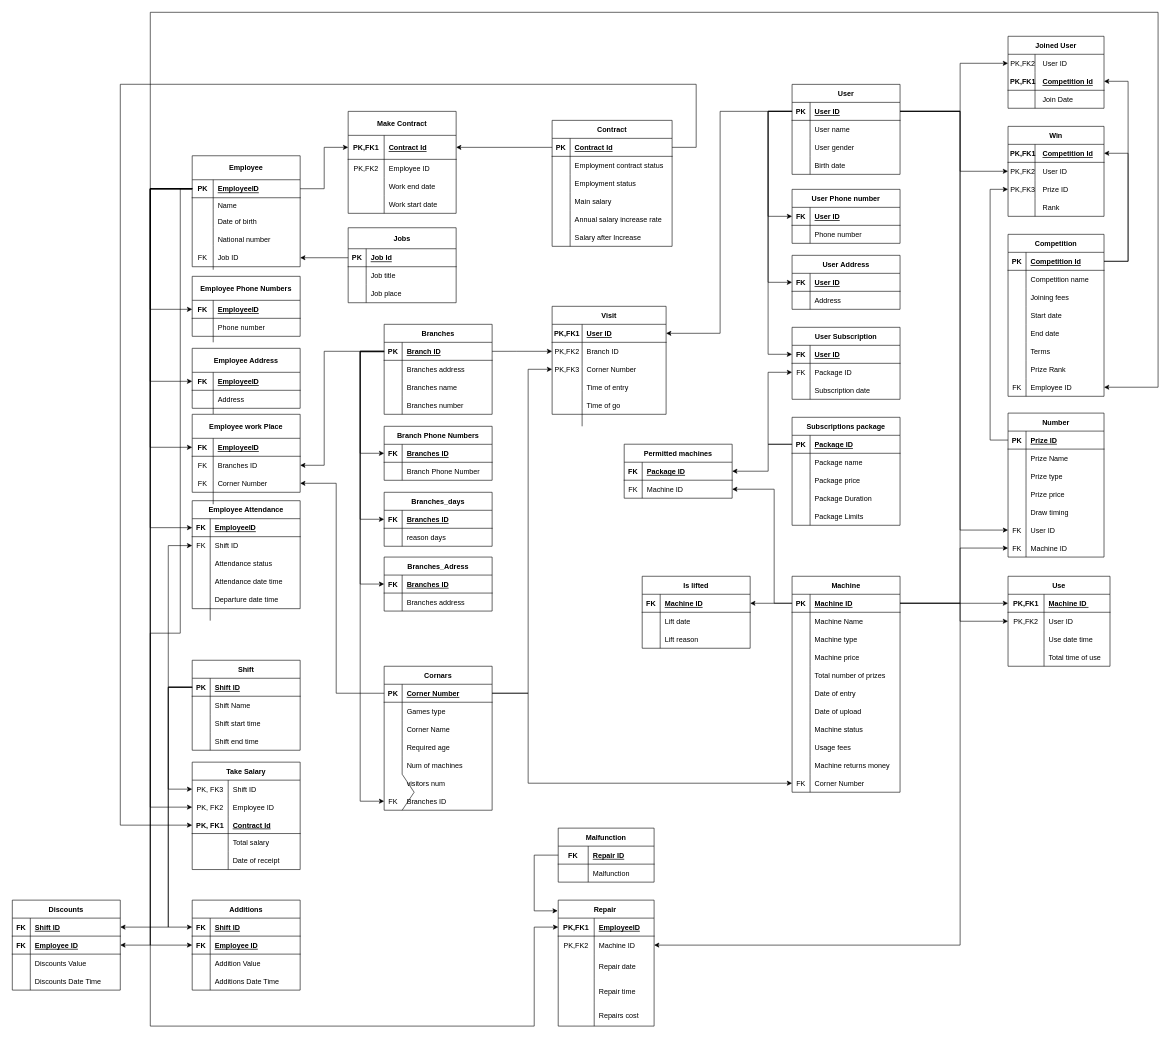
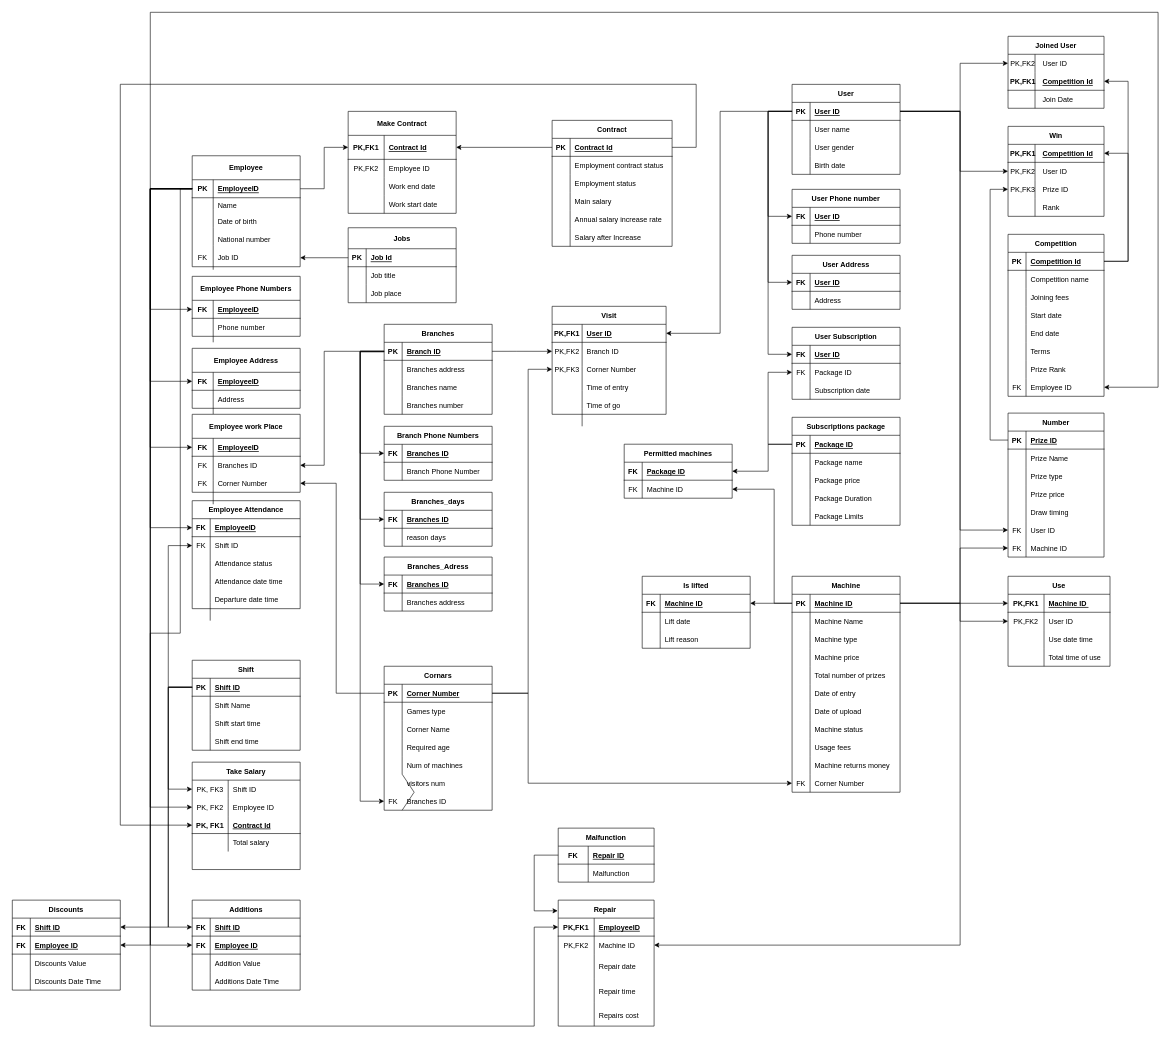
- <mxCell id="303" value="Date of receipt" style="shape=partialRectangle;connectable=0;fillColor=none;top=0;left=0;bottom=0;right=0;align=left;spacingLeft=6;overflow=hidden;" parent="301" vertex="1"><mxGeometry x="60" width="120" height="30" as="geometry" /></mxCell>
